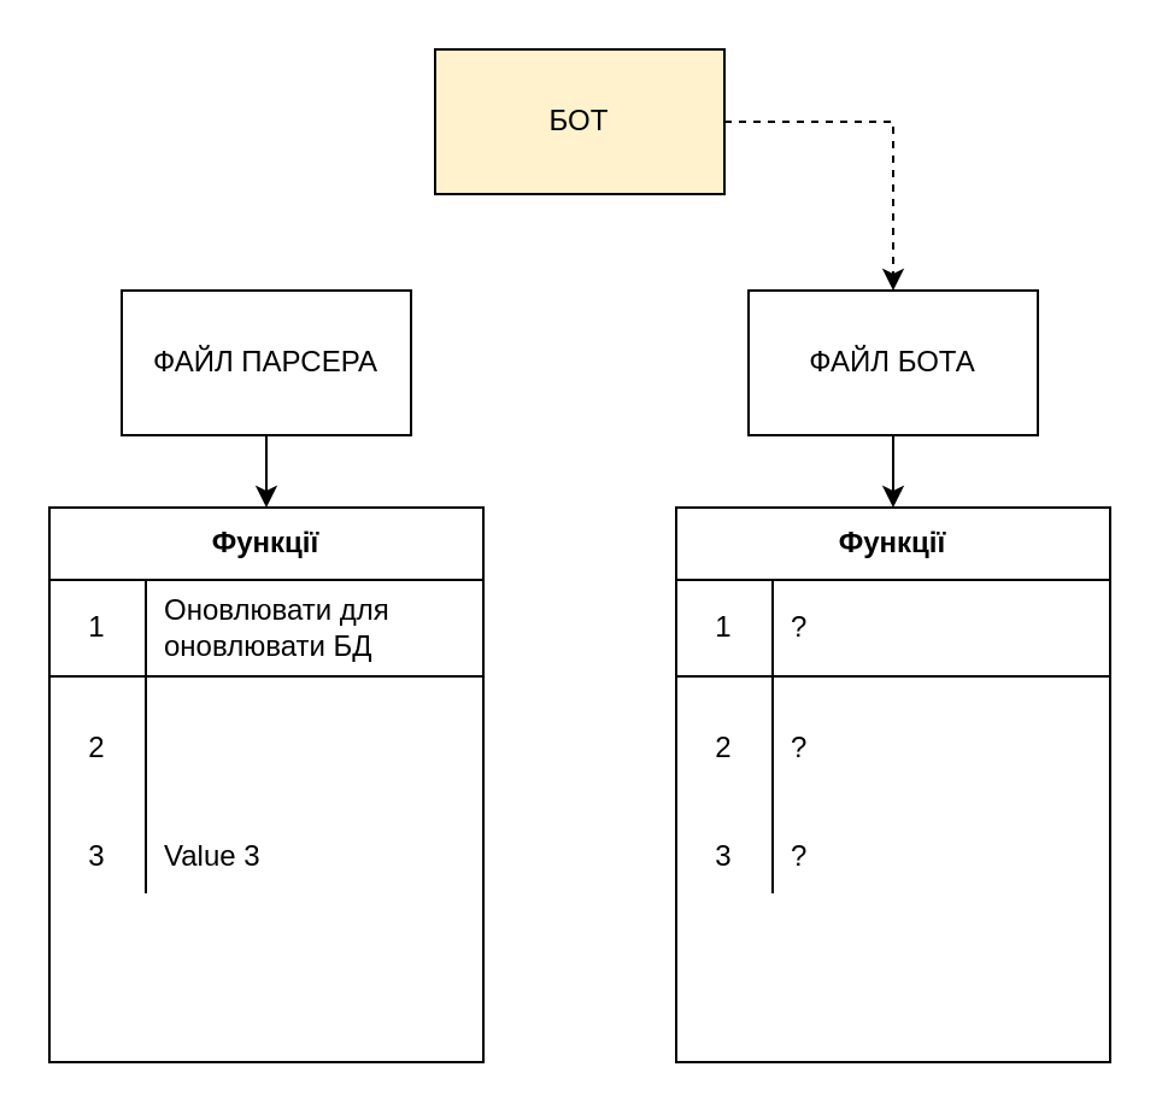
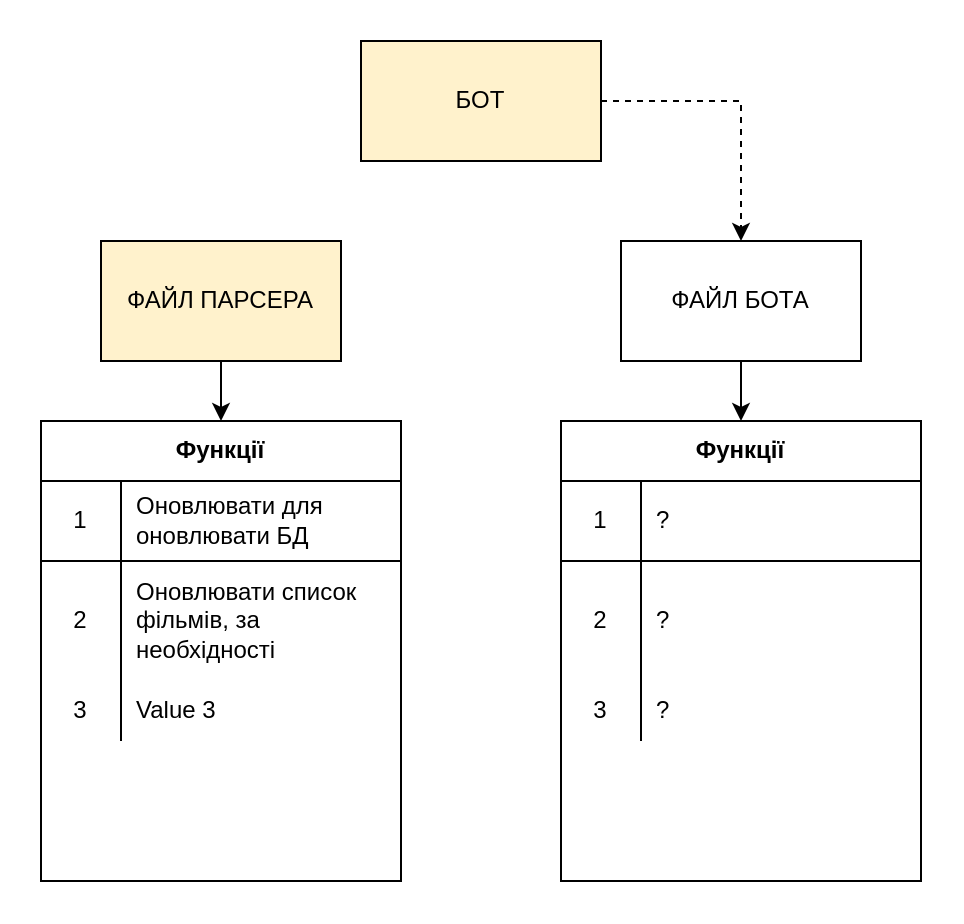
- <mxCell id="5" value="ФАЙЛ ПАРСЕРА" style="rounded=0;whiteSpace=wrap;html=1;" vertex="1" parent="1"><mxGeometry x="50" y="120" width="120" height="60" as="geometry" /></mxCell>
+ <mxCell id="5" value="ФАЙЛ ПАРСЕРА" style="rounded=0;whiteSpace=wrap;html=1;fillColor=#fff2cc;" vertex="1" parent="1"><mxGeometry x="50" y="120" width="120" height="60" as="geometry" /></mxCell>
+ <mxCell id="14" value="Оновлювати список фільмів, за необхідності" style="shape=partialRectangle;html=1;whiteSpace=wrap;connectable=0;fillColor=none;top=0;left=0;bottom=0;right=0;align=left;spacingLeft=6;overflow=hidden;" vertex="1" parent="12"><mxGeometry x="40" width="140" height="60" as="geometry" /></mxCell>
